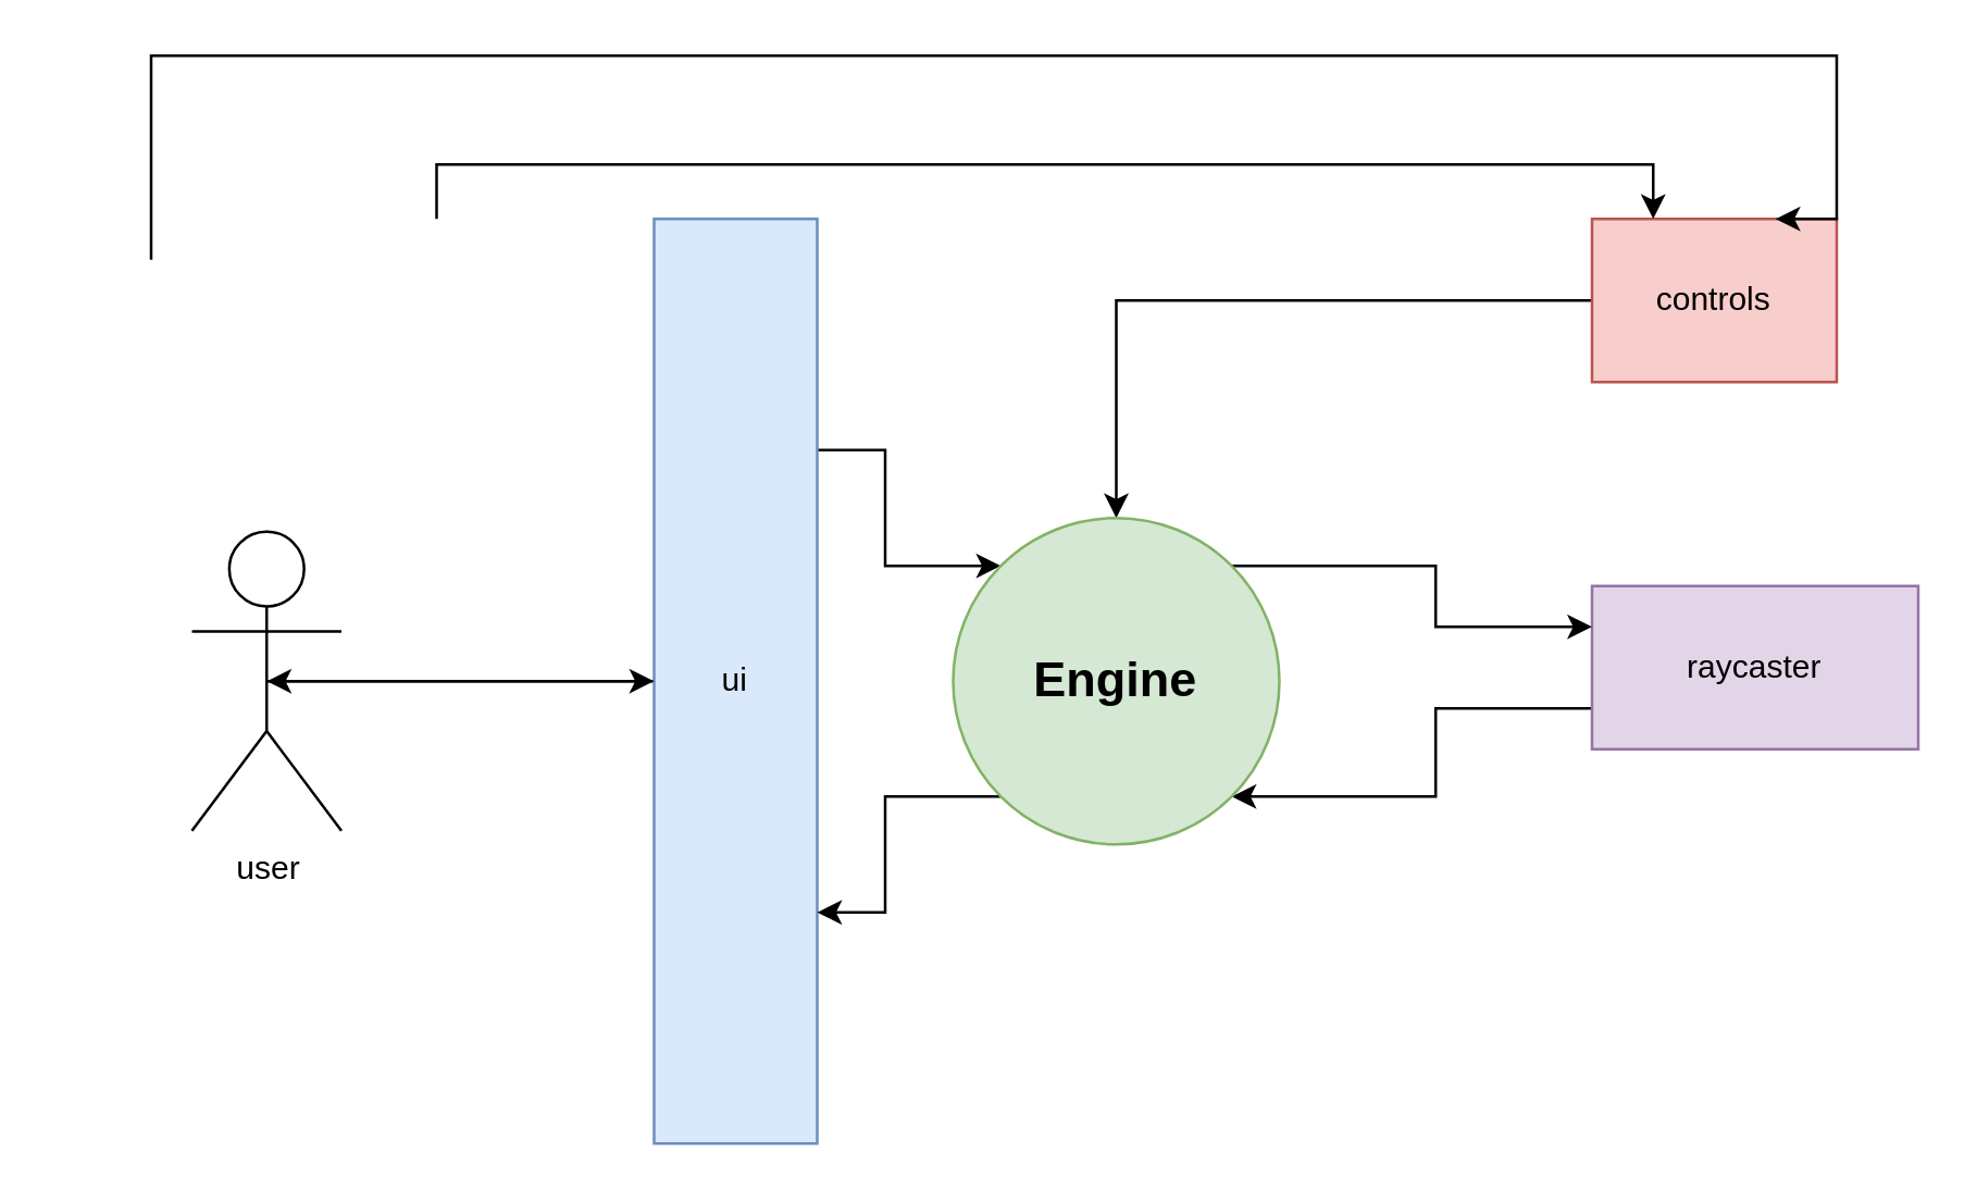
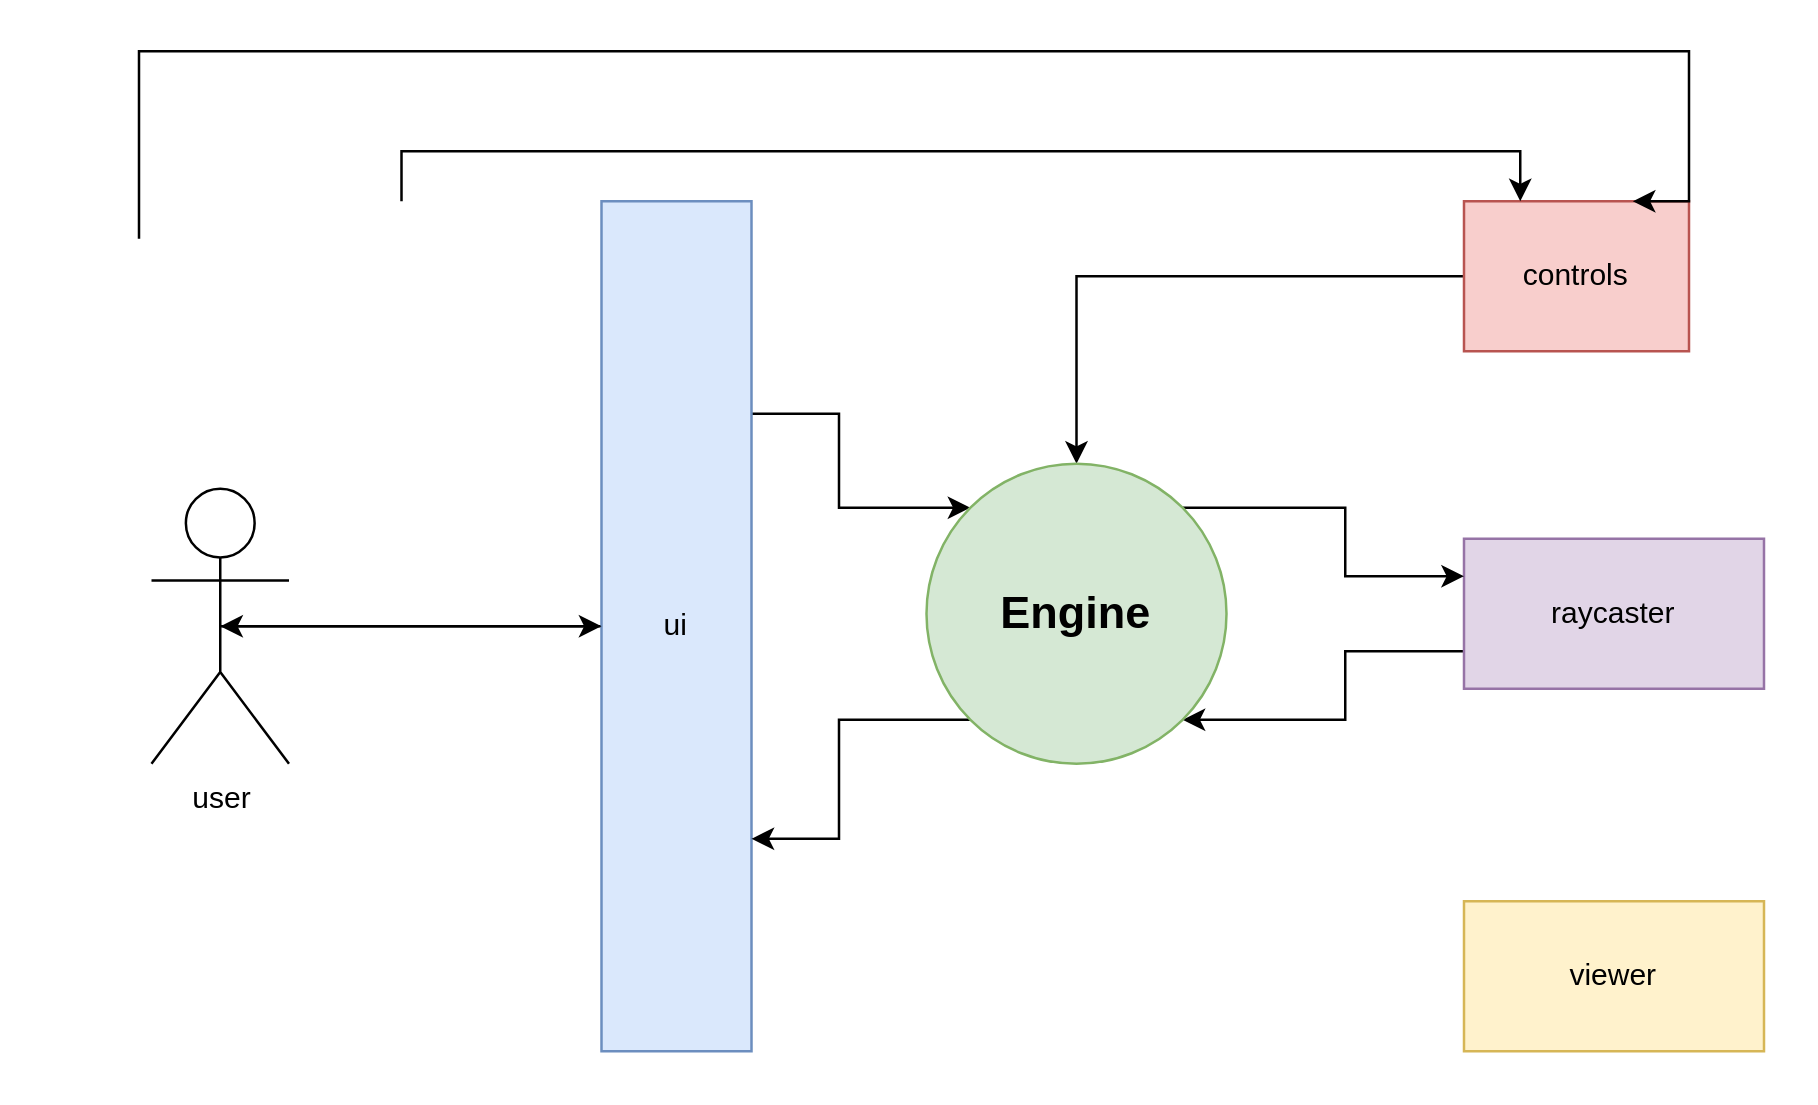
- <mxCell id="18" value="&lt;font style=&quot;font-size: 12px&quot;&gt;user&lt;/font&gt;" style="shape=umlActor;verticalLabelPosition=bottom;verticalAlign=top;html=1;outlineConnect=0;fontSize=12;" vertex="1" parent="1"><mxGeometry x="70" y="195" width="55" height="110" as="geometry" /></mxCell>
+ <mxCell id="18" value="&lt;font style=&quot;font-size: 12px&quot;&gt;user&lt;/font&gt;" style="shape=umlActor;verticalLabelPosition=bottom;verticalAlign=top;html=1;outlineConnect=0;fontSize=12;" vertex="1" parent="1"><mxGeometry x="60" y="195" width="55" height="110" as="geometry" /></mxCell>
- <mxCell id="11" value="Engine" style="ellipse;whiteSpace=wrap;html=1;aspect=fixed;fontSize=18;fontStyle=1;fillColor=#d5e8d4;strokeColor=#82b366;" vertex="1" parent="1"><mxGeometry x="350" y="190" width="120" height="120" as="geometry" /></mxCell>
+ <mxCell id="11" value="Engine" style="ellipse;whiteSpace=wrap;html=1;aspect=fixed;fontSize=18;fontStyle=1;fillColor=#d5e8d4;strokeColor=#82b366;" vertex="1" parent="1"><mxGeometry x="370" y="185" width="120" height="120" as="geometry" /></mxCell>
+ <mxCell id="12" value="&lt;font style=&quot;font-size: 12px;&quot;&gt;viewer&lt;/font&gt;" style="rounded=0;whiteSpace=wrap;html=1;fontSize=12;fillColor=#fff2cc;strokeColor=#d6b656;" vertex="1" parent="1"><mxGeometry x="585" y="360" width="120" height="60" as="geometry" /></mxCell>
